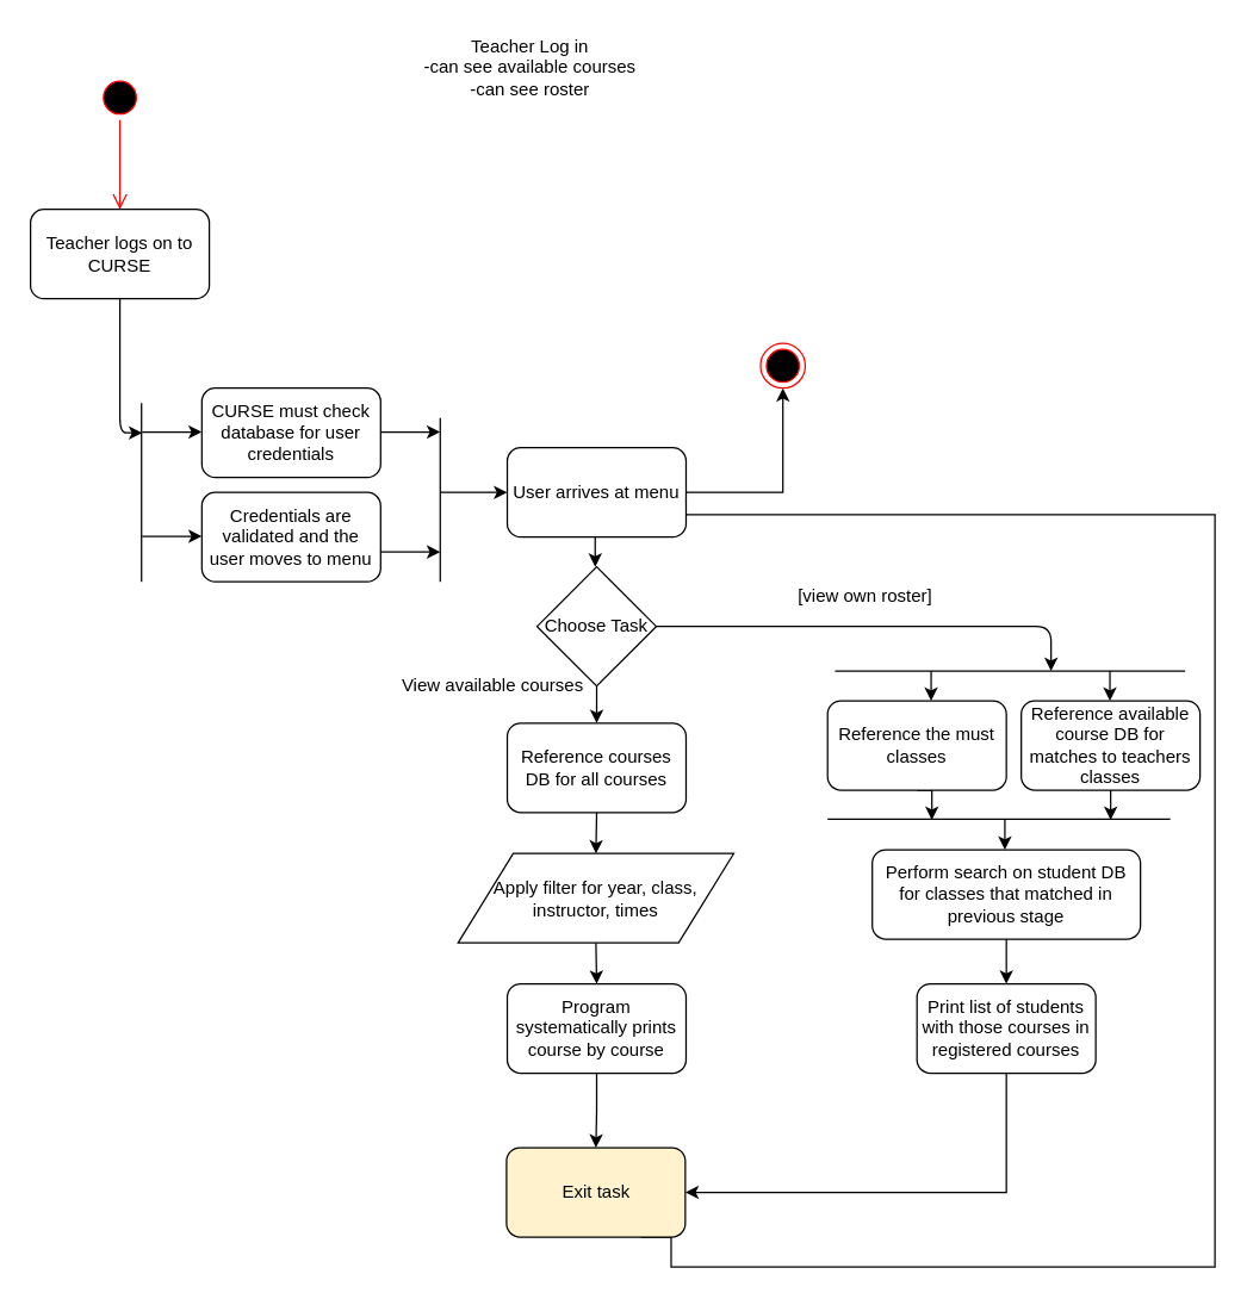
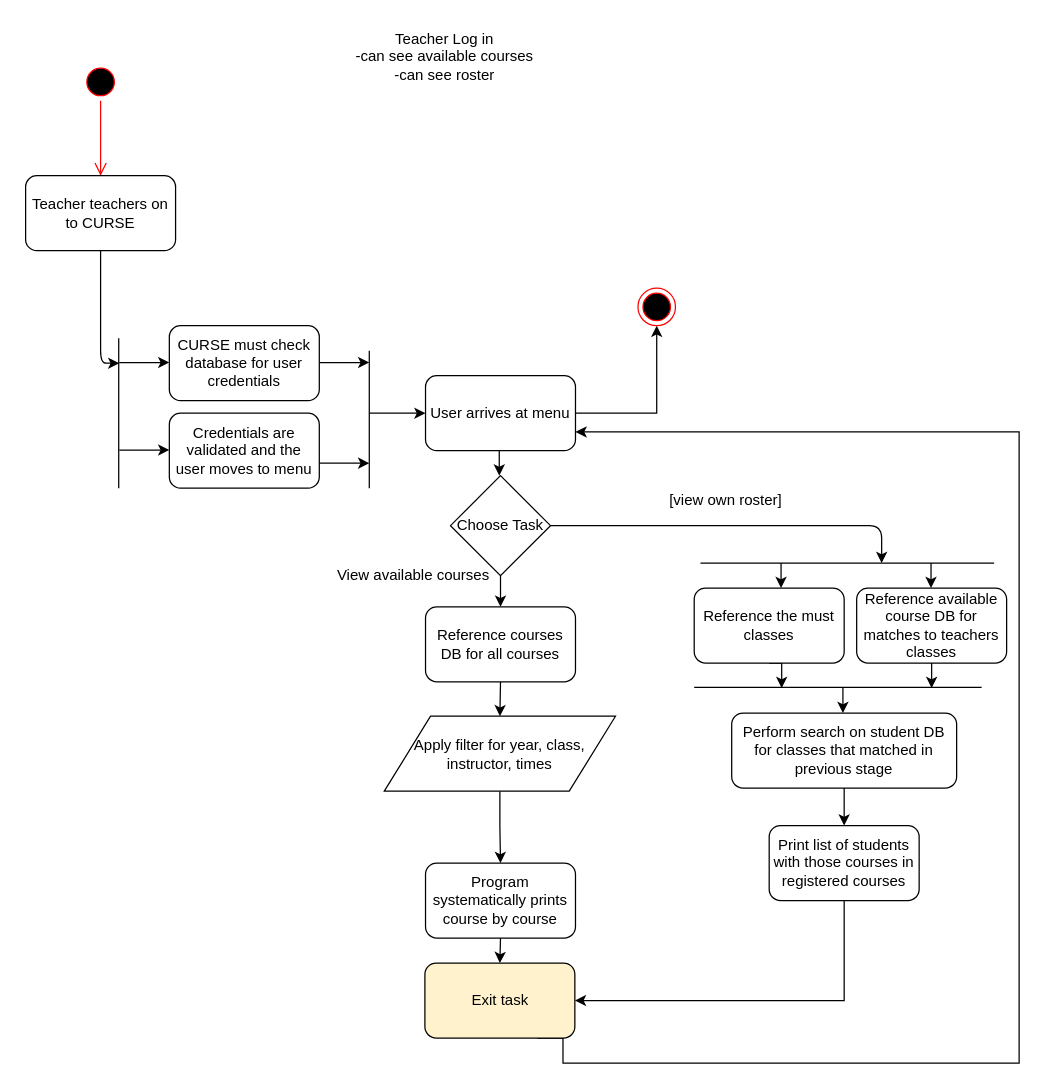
- <mxCell id="4" value="Teacher logs on to CURSE" style="rounded=1;whiteSpace=wrap;html=1;" parent="1" vertex="1"><mxGeometry x="20" y="140" width="120" height="60" as="geometry" /></mxCell>
+ <mxCell id="4" value="Teacher teachers on to CURSE" style="rounded=1;whiteSpace=wrap;html=1;" parent="1" vertex="1"><mxGeometry x="20" y="140" width="120" height="60" as="geometry" /></mxCell>
- <mxCell id="40" style="edgeStyle=orthogonalEdgeStyle;rounded=0;orthogonalLoop=1;jettySize=auto;html=1;exitX=0.75;exitY=1;exitDx=0;exitDy=0;entryX=1;entryY=0.75;entryDx=0;entryDy=0;endArrow=none;" parent="1" source="41" target="16" edge="1"><mxGeometry relative="1" as="geometry"><Array as="points"><mxPoint x="450" y="850" /><mxPoint x="815" y="850" /><mxPoint x="815" y="345" /></Array></mxGeometry></mxCell>
+ <mxCell id="40" style="edgeStyle=orthogonalEdgeStyle;rounded=0;orthogonalLoop=1;jettySize=auto;html=1;exitX=0.75;exitY=1;exitDx=0;exitDy=0;entryX=1;entryY=0.75;entryDx=0;entryDy=0;" parent="1" source="41" target="16" edge="1"><mxGeometry relative="1" as="geometry"><Array as="points"><mxPoint x="450" y="850" /><mxPoint x="815" y="850" /><mxPoint x="815" y="345" /></Array></mxGeometry></mxCell>
- <mxCell id="36" value="Program systematically prints course by course" style="rounded=1;whiteSpace=wrap;html=1;" parent="1" vertex="1"><mxGeometry x="340" y="660" width="120" height="60" as="geometry" /></mxCell>
+ <mxCell id="36" value="Program systematically prints course by course" style="rounded=1;whiteSpace=wrap;html=1;" parent="1" vertex="1"><mxGeometry x="340" y="690" width="120" height="60" as="geometry" /></mxCell>
